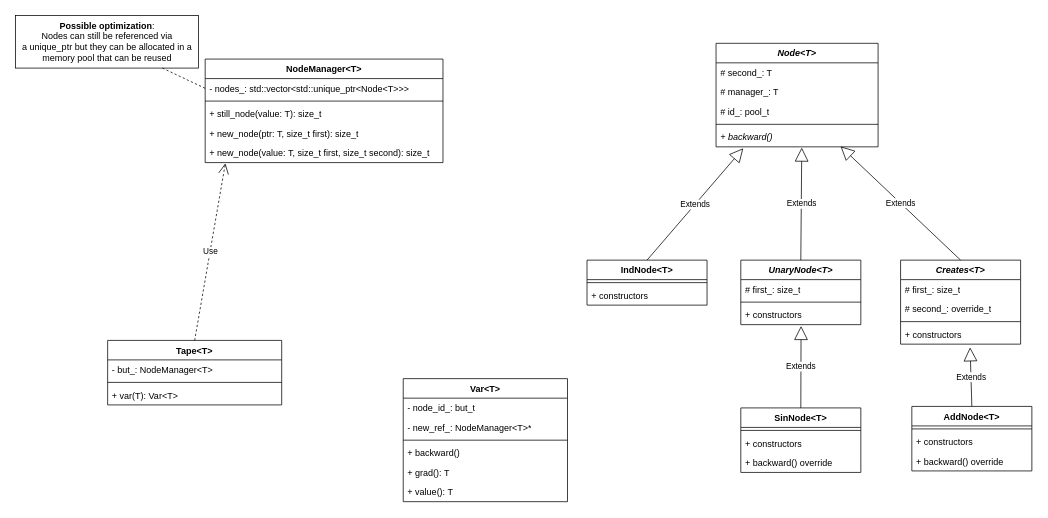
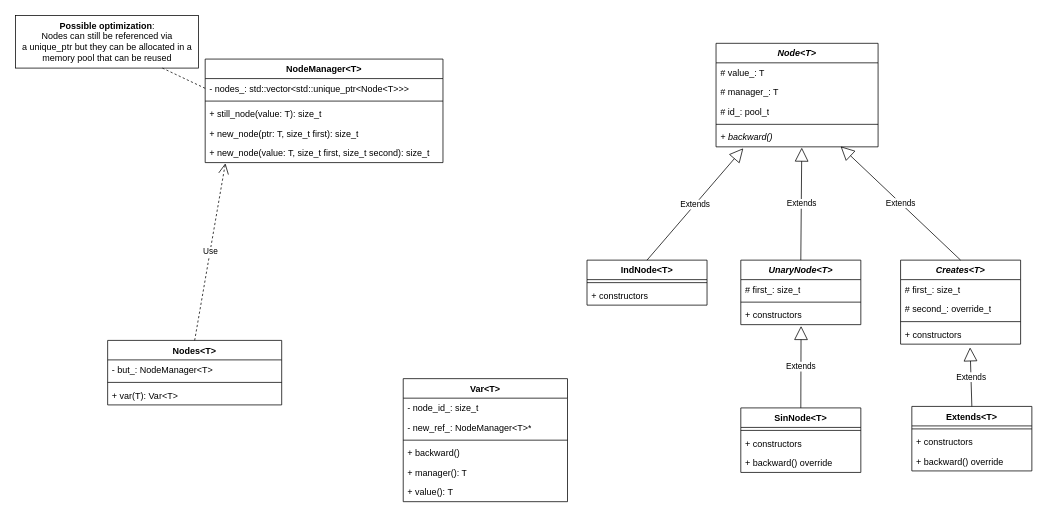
- <mxCell id="7" value="# second_: T" style="text;strokeColor=none;fillColor=none;align=left;verticalAlign=top;spacingLeft=4;spacingRight=4;overflow=hidden;rotatable=0;points=[[0,0.5],[1,0.5]];portConstraint=eastwest;whiteSpace=wrap;html=1;" parent="6" vertex="1"><mxGeometry y="26" width="216" height="26" as="geometry" /></mxCell>
+ <mxCell id="7" value="# value_: T" style="text;strokeColor=none;fillColor=none;align=left;verticalAlign=top;spacingLeft=4;spacingRight=4;overflow=hidden;rotatable=0;points=[[0,0.5],[1,0.5]];portConstraint=eastwest;whiteSpace=wrap;html=1;" parent="6" vertex="1"><mxGeometry y="26" width="216" height="26" as="geometry" /></mxCell>
- <mxCell id="2" value="Tape&amp;lt;T&amp;gt;" style="swimlane;fontStyle=1;align=center;verticalAlign=top;childLayout=stackLayout;horizontal=1;startSize=26;horizontalStack=0;resizeParent=1;resizeParentMax=0;resizeLast=0;collapsible=1;marginBottom=0;whiteSpace=wrap;html=1;" parent="1" vertex="1"><mxGeometry x="143" y="453" width="232" height="86" as="geometry" /></mxCell>
+ <mxCell id="2" value="Nodes&amp;lt;T&amp;gt;" style="swimlane;fontStyle=1;align=center;verticalAlign=top;childLayout=stackLayout;horizontal=1;startSize=26;horizontalStack=0;resizeParent=1;resizeParentMax=0;resizeLast=0;collapsible=1;marginBottom=0;whiteSpace=wrap;html=1;" parent="1" vertex="1"><mxGeometry x="143" y="453" width="232" height="86" as="geometry" /></mxCell>
- <mxCell id="47" value="- node_id_: but_t" style="text;strokeColor=none;fillColor=none;align=left;verticalAlign=top;spacingLeft=4;spacingRight=4;overflow=hidden;rotatable=0;points=[[0,0.5],[1,0.5]];portConstraint=eastwest;whiteSpace=wrap;html=1;" parent="46" vertex="1"><mxGeometry y="26" width="219" height="26" as="geometry" /></mxCell>
+ <mxCell id="47" value="- node_id_: size_t" style="text;strokeColor=none;fillColor=none;align=left;verticalAlign=top;spacingLeft=4;spacingRight=4;overflow=hidden;rotatable=0;points=[[0,0.5],[1,0.5]];portConstraint=eastwest;whiteSpace=wrap;html=1;" parent="46" vertex="1"><mxGeometry y="26" width="219" height="26" as="geometry" /></mxCell>
- <mxCell id="36" value="AddNode&amp;lt;T&amp;gt;" style="swimlane;fontStyle=1;align=center;verticalAlign=top;childLayout=stackLayout;horizontal=1;startSize=26;horizontalStack=0;resizeParent=1;resizeParentMax=0;resizeLast=0;collapsible=1;marginBottom=0;whiteSpace=wrap;html=1;" parent="1" vertex="1"><mxGeometry x="1215" y="541" width="160" height="86" as="geometry" /></mxCell>
+ <mxCell id="36" value="Extends&amp;lt;T&amp;gt;" style="swimlane;fontStyle=1;align=center;verticalAlign=top;childLayout=stackLayout;horizontal=1;startSize=26;horizontalStack=0;resizeParent=1;resizeParentMax=0;resizeLast=0;collapsible=1;marginBottom=0;whiteSpace=wrap;html=1;" parent="1" vertex="1"><mxGeometry x="1215" y="541" width="160" height="86" as="geometry" /></mxCell>
- <mxCell id="51" value="+ grad(): T" style="text;strokeColor=none;fillColor=none;align=left;verticalAlign=top;spacingLeft=4;spacingRight=4;overflow=hidden;rotatable=0;points=[[0,0.5],[1,0.5]];portConstraint=eastwest;whiteSpace=wrap;html=1;" parent="46" vertex="1"><mxGeometry y="112" width="219" height="26" as="geometry" /></mxCell>
+ <mxCell id="51" value="+ manager(): T" style="text;strokeColor=none;fillColor=none;align=left;verticalAlign=top;spacingLeft=4;spacingRight=4;overflow=hidden;rotatable=0;points=[[0,0.5],[1,0.5]];portConstraint=eastwest;whiteSpace=wrap;html=1;" parent="46" vertex="1"><mxGeometry y="112" width="219" height="26" as="geometry" /></mxCell>
